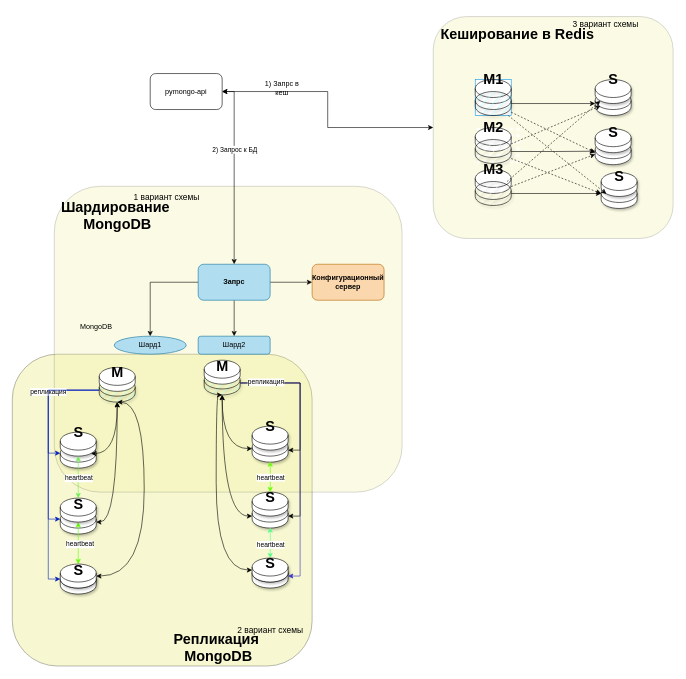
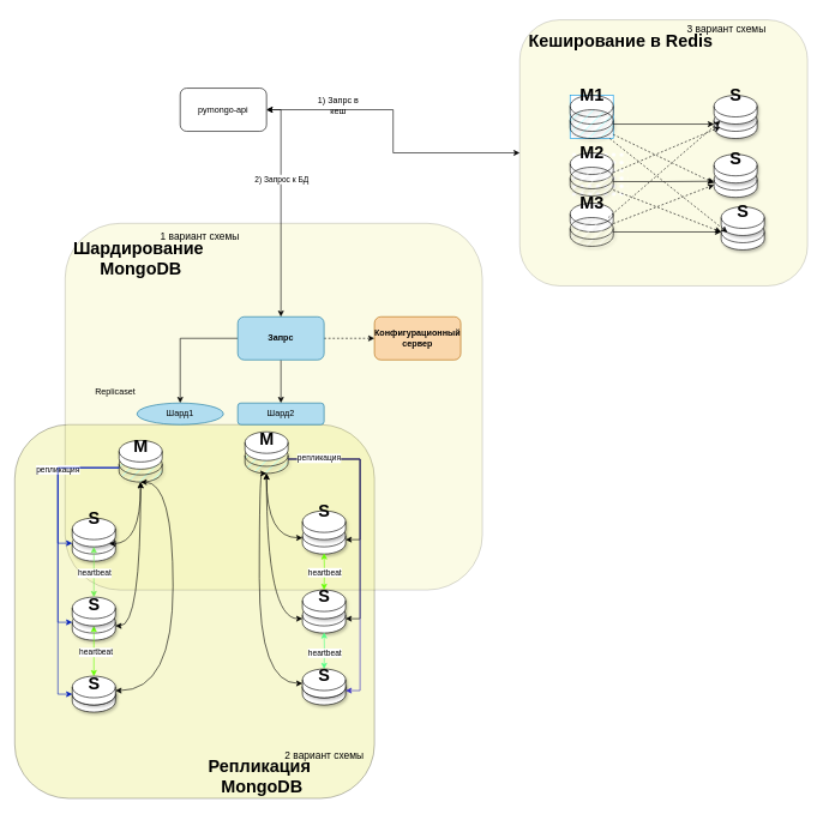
- <mxCell id="11" value="" style="edgeStyle=orthogonalEdgeStyle;rounded=0;orthogonalLoop=1;jettySize=auto;html=1;entryX=0;entryY=0.5;entryDx=0;entryDy=0;" parent="1" source="12" target="15" edge="1"><mxGeometry relative="1" as="geometry" /></mxCell>
+ <mxCell id="11" value="" style="edgeStyle=orthogonalEdgeStyle;rounded=0;orthogonalLoop=1;jettySize=auto;html=1;entryX=0;entryY=0.5;entryDx=0;entryDy=0;dashed=1;" parent="1" source="12" target="15" edge="1"><mxGeometry relative="1" as="geometry" /></mxCell>
- <mxCell id="16" value="MongoDB" style="text;html=1;strokeColor=none;fillColor=none;align=center;verticalAlign=middle;whiteSpace=wrap;rounded=0;" parent="1" vertex="1"><mxGeometry x="130" y="530" width="60" height="30" as="geometry" /></mxCell>
+ <mxCell id="16" value="Replicaset" style="text;html=1;strokeColor=none;fillColor=none;align=center;verticalAlign=middle;whiteSpace=wrap;rounded=0;" parent="1" vertex="1"><mxGeometry x="130" y="530" width="60" height="30" as="geometry" /></mxCell>
